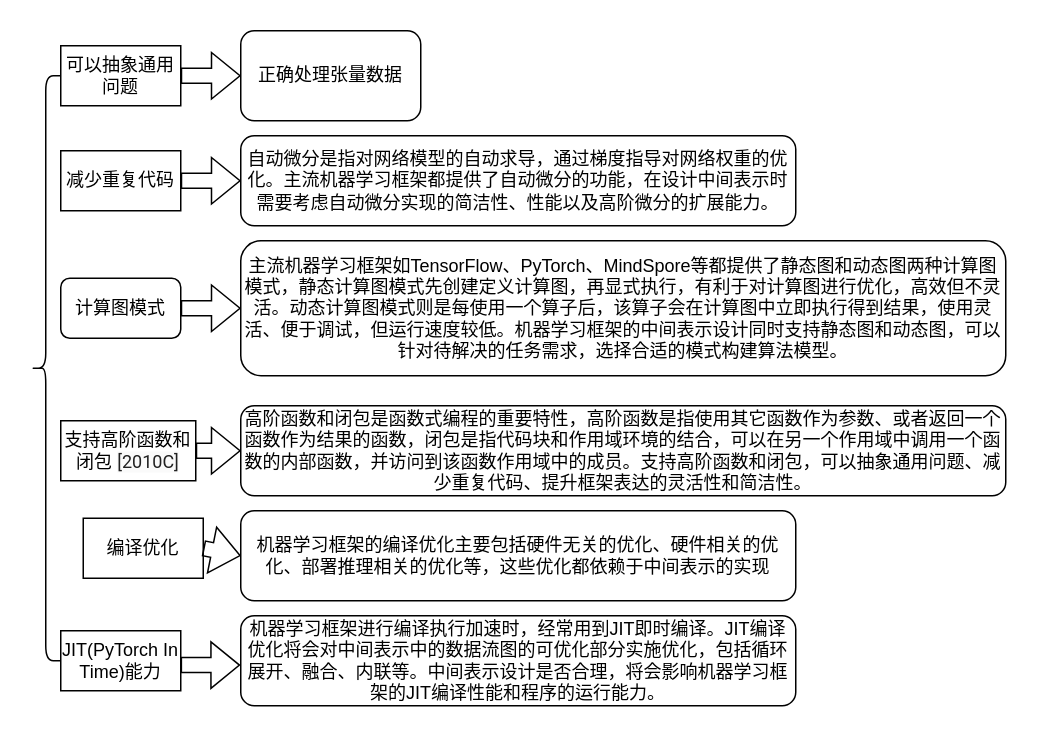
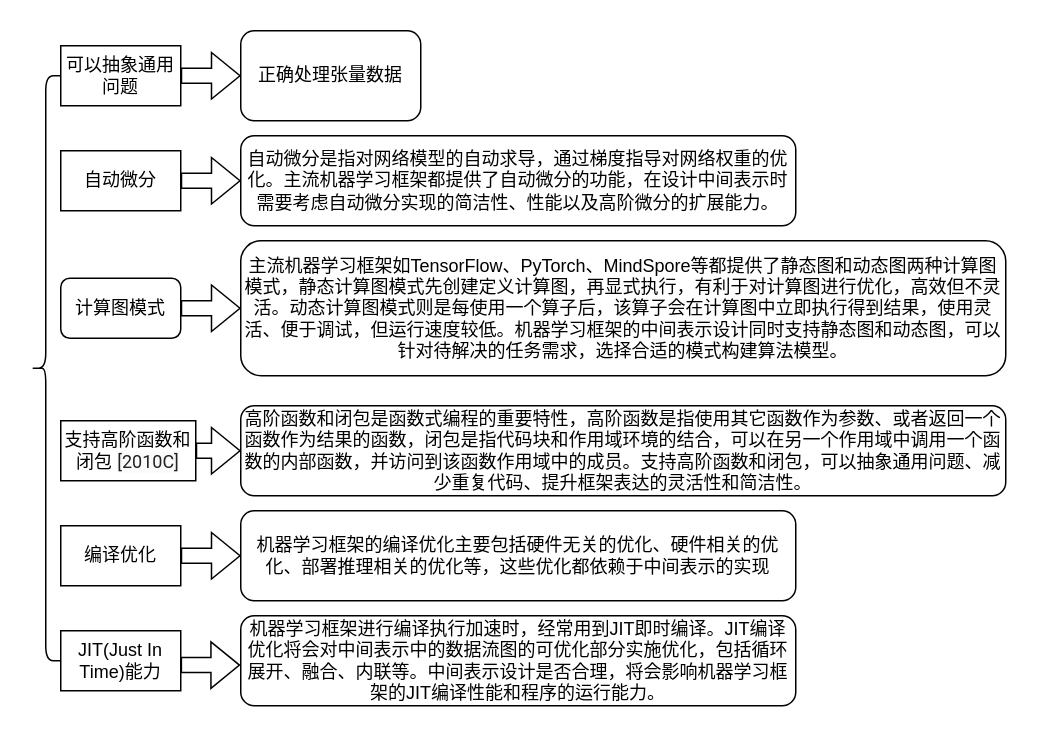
- <mxCell id="6" value="减少重复代码" style="rounded=0;whiteSpace=wrap;html=1;" parent="1" vertex="1"><mxGeometry x="40" y="100" width="80" height="40" as="geometry" /></mxCell>
+ <mxCell id="6" value="自动微分" style="rounded=0;whiteSpace=wrap;html=1;" parent="1" vertex="1"><mxGeometry x="40" y="100" width="80" height="40" as="geometry" /></mxCell>
- <mxCell id="15" value="编译优化" style="rounded=0;whiteSpace=wrap;html=1;" parent="1" vertex="1"><mxGeometry x="55" y="345" width="80" height="40" as="geometry" /></mxCell>
+ <mxCell id="15" value="编译优化" style="rounded=0;whiteSpace=wrap;html=1;" parent="1" vertex="1"><mxGeometry x="40" y="350" width="80" height="40" as="geometry" /></mxCell>
- <mxCell id="18" value="JIT(PyTorch In Time)能力" style="rounded=0;whiteSpace=wrap;html=1;" parent="1" vertex="1"><mxGeometry x="40" y="420" width="80" height="40" as="geometry" /></mxCell>
+ <mxCell id="18" value="JIT(Just In Time)能力" style="rounded=0;whiteSpace=wrap;html=1;" parent="1" vertex="1"><mxGeometry x="40" y="420" width="80" height="40" as="geometry" /></mxCell>
